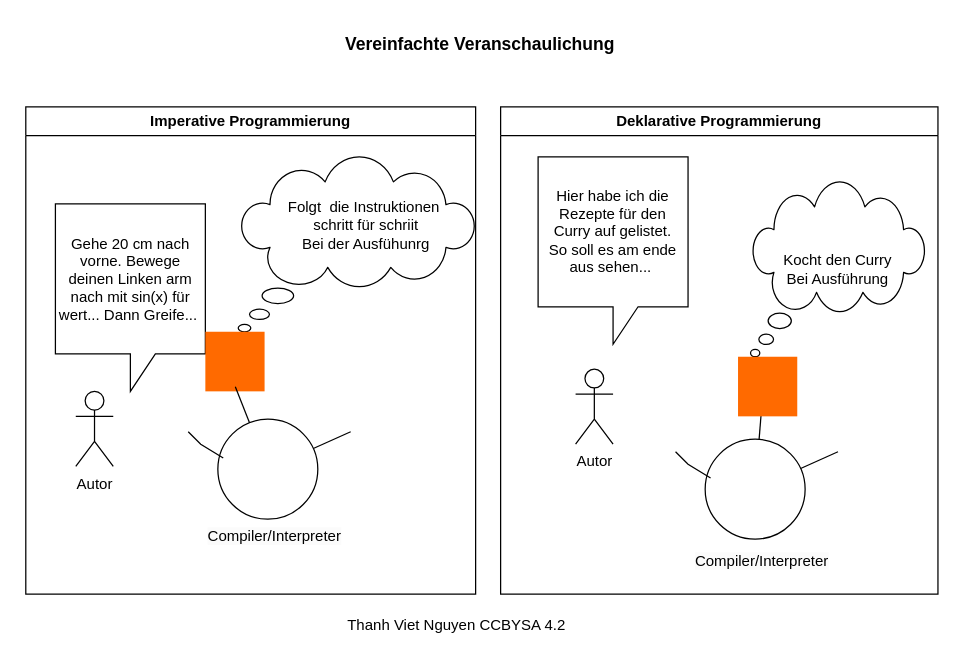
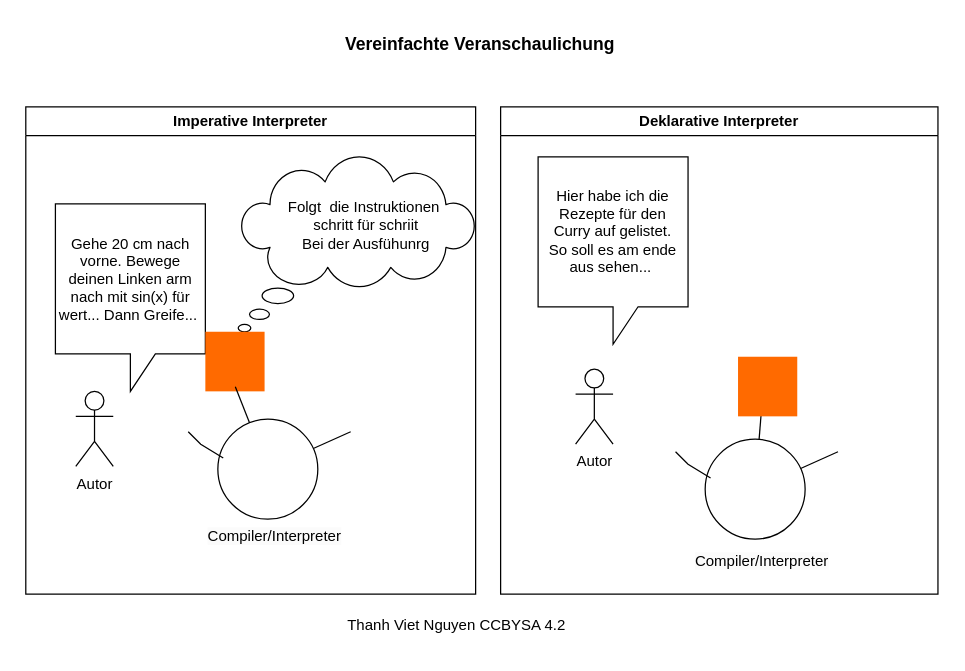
- <mxCell id="3" value="Imperative Programmierung" style="swimlane;whiteSpace=wrap;html=1;" parent="1" vertex="1"><mxGeometry x="20" y="85" width="360" height="390" as="geometry" /></mxCell>
+ <mxCell id="3" value="Imperative Interpreter" style="swimlane;whiteSpace=wrap;html=1;" parent="1" vertex="1"><mxGeometry x="20" y="85" width="360" height="390" as="geometry" /></mxCell>
- <mxCell id="14" value="Deklarative Programmierung" style="swimlane;whiteSpace=wrap;html=1;" parent="1" vertex="1"><mxGeometry x="400" y="85" width="350" height="390" as="geometry" /></mxCell>
+ <mxCell id="14" value="Deklarative Interpreter" style="swimlane;whiteSpace=wrap;html=1;" parent="1" vertex="1"><mxGeometry x="400" y="85" width="350" height="390" as="geometry" /></mxCell>
- <mxCell id="16" value="Kocht den Curry&lt;div&gt;Bei Ausführung&lt;/div&gt;" style="whiteSpace=wrap;html=1;shape=mxgraph.basic.cloud_callout" parent="14" vertex="1"><mxGeometry x="200" y="60" width="140" height="140" as="geometry" /></mxCell>
